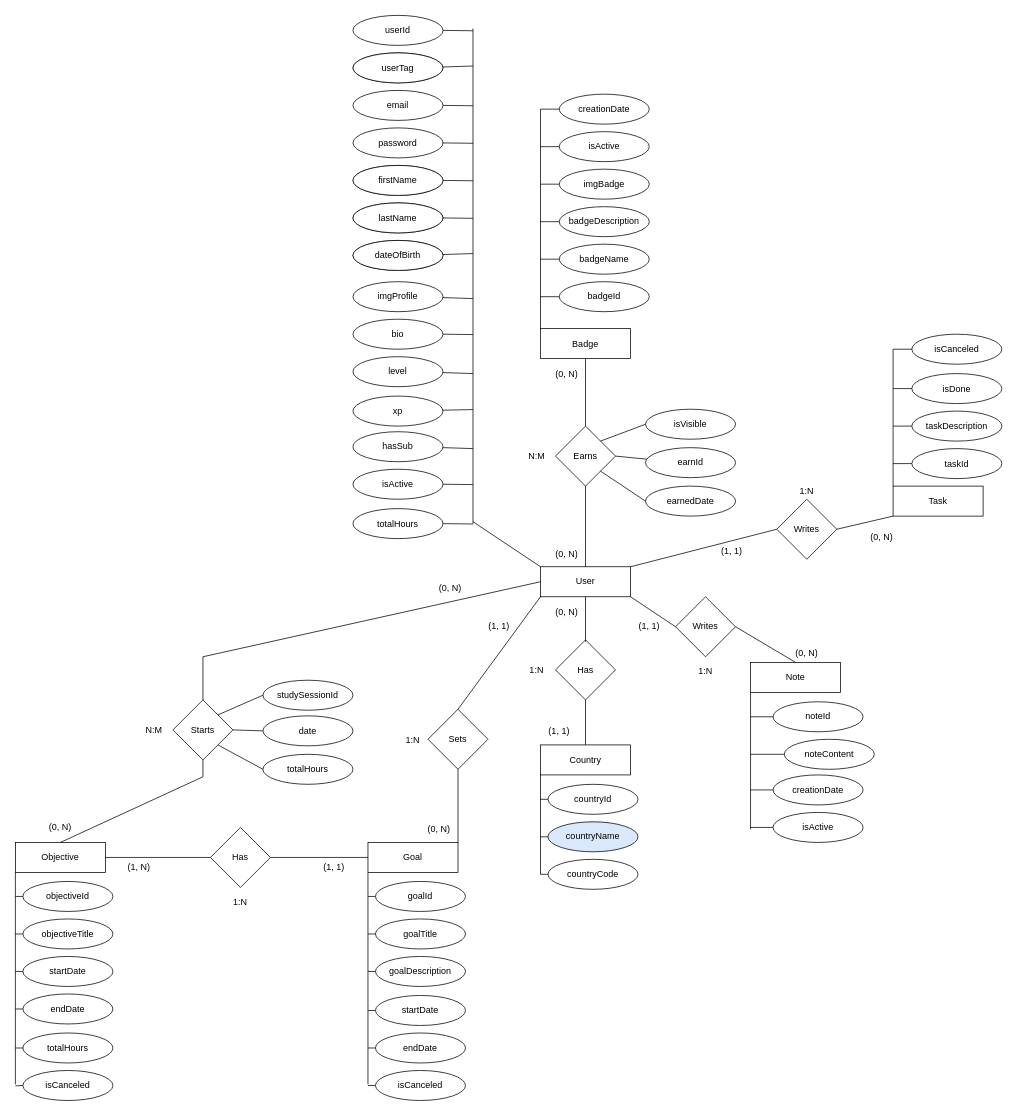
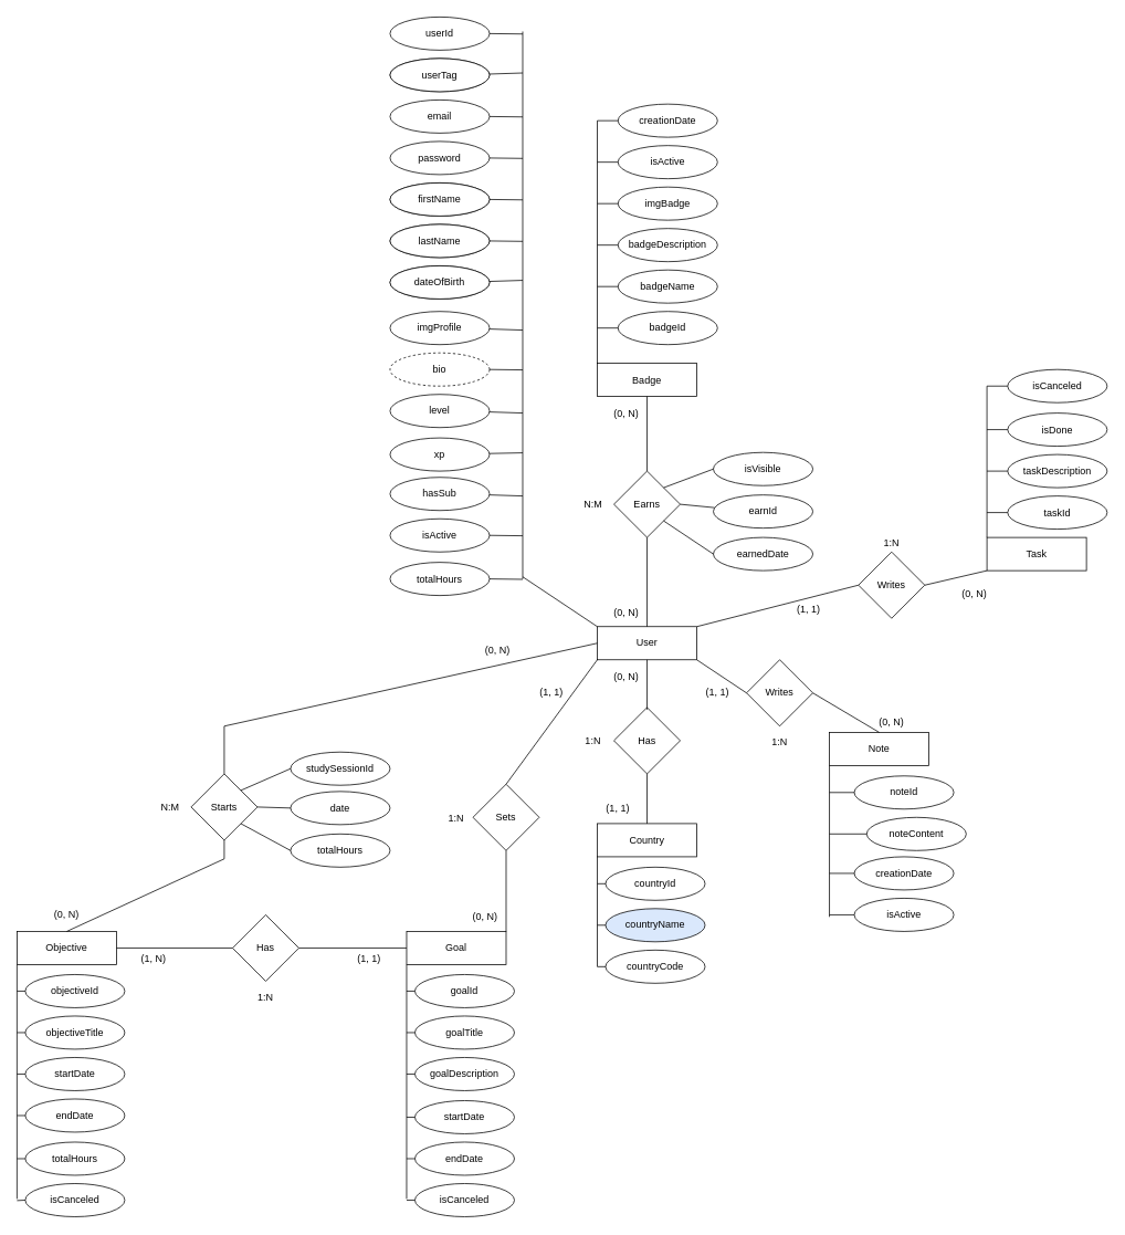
- <mxCell id="20" value="bio" style="ellipse;whiteSpace=wrap;html=1;" parent="1" vertex="1"><mxGeometry x="470" y="425" width="120" height="40" as="geometry" /></mxCell>
+ <mxCell id="20" value="bio" style="ellipse;whiteSpace=wrap;html=1;dashed=1;" parent="1" vertex="1"><mxGeometry x="470" y="425" width="120" height="40" as="geometry" /></mxCell>
